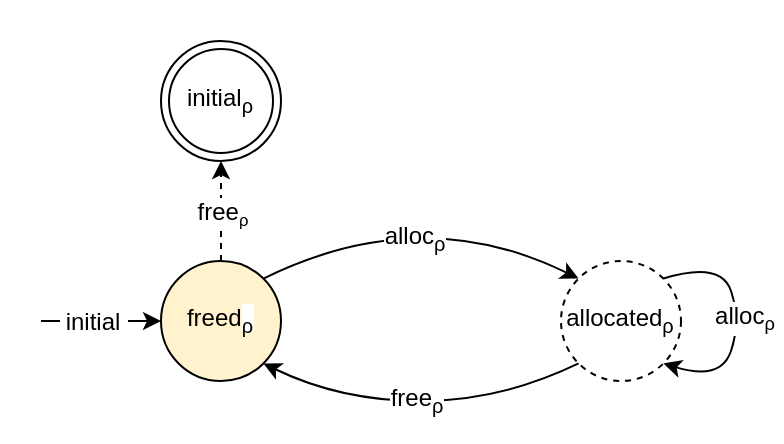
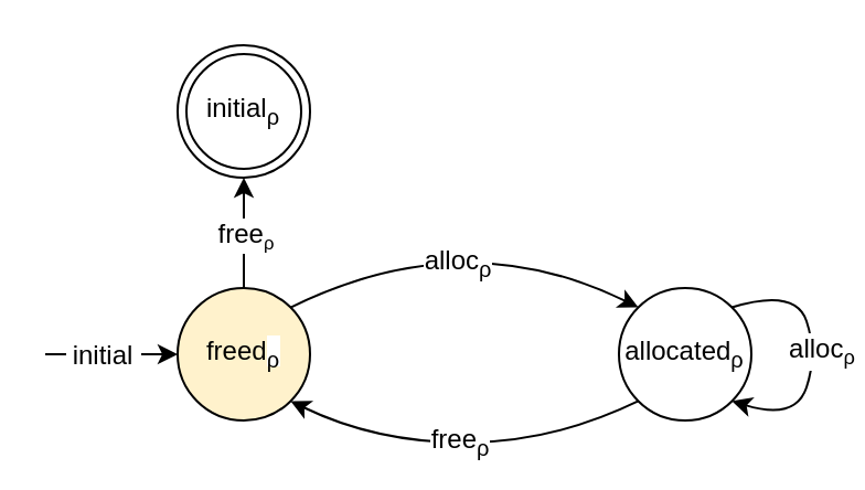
- <mxCell id="3" value="" style="endArrow=classic;html=1;exitX=0.5;exitY=0;exitDx=0;exitDy=0;entryX=0.5;entryY=1;entryDx=0;entryDy=0;dashed=1;" parent="1" source="2" edge="1" target="10"><mxGeometry width="50" height="50" relative="1" as="geometry"><mxPoint x="20" y="260" as="sourcePoint" /><mxPoint x="310" y="80" as="targetPoint" /></mxGeometry></mxCell>
+ <mxCell id="3" value="" style="endArrow=classic;html=1;exitX=0.5;exitY=0;exitDx=0;exitDy=0;entryX=0.5;entryY=1;entryDx=0;entryDy=0;" parent="1" source="2" edge="1" target="10"><mxGeometry width="50" height="50" relative="1" as="geometry"><mxPoint x="20" y="260" as="sourcePoint" /><mxPoint x="310" y="80" as="targetPoint" /></mxGeometry></mxCell>
- <mxCell id="5" value="allocated&lt;sub&gt;ρ&lt;/sub&gt;" style="ellipse;whiteSpace=wrap;html=1;aspect=fixed;dashed=1;" parent="1" vertex="1"><mxGeometry x="280" y="130" width="60" height="60" as="geometry" /></mxCell>
+ <mxCell id="5" value="allocated&lt;sub&gt;ρ&lt;/sub&gt;" style="ellipse;whiteSpace=wrap;html=1;aspect=fixed;" parent="1" vertex="1"><mxGeometry x="280" y="130" width="60" height="60" as="geometry" /></mxCell>
